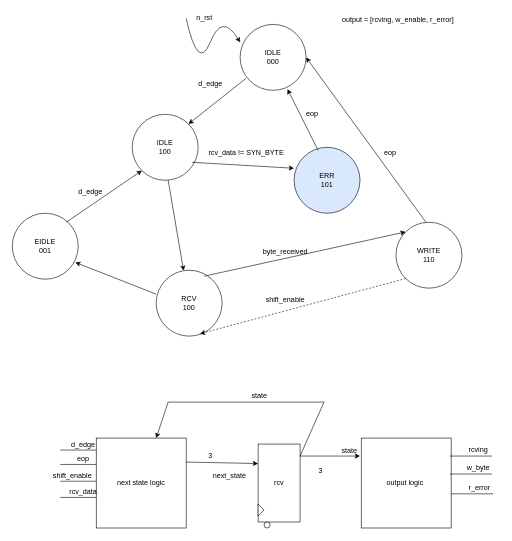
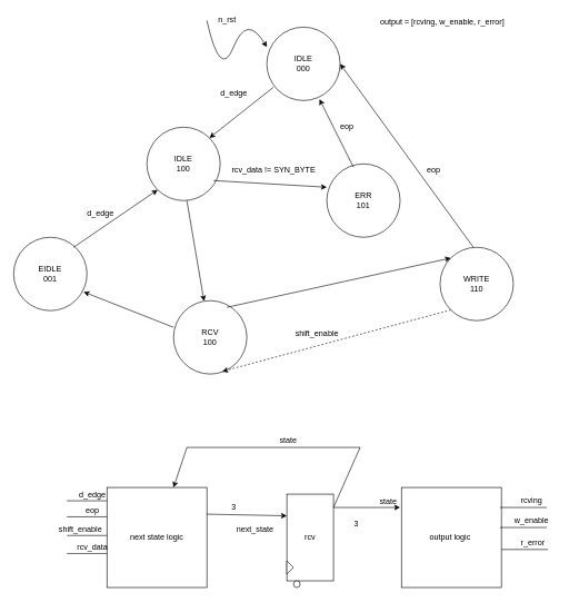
- <mxCell id="6" value="ERR&lt;br&gt;101" style="ellipse;whiteSpace=wrap;html=1;aspect=fixed;fillColor=#dae8fc;" vertex="1" parent="1"><mxGeometry x="490" y="245" width="110" height="110" as="geometry" /></mxCell>
+ <mxCell id="6" value="ERR&lt;br&gt;101" style="ellipse;whiteSpace=wrap;html=1;aspect=fixed;" vertex="1" parent="1"><mxGeometry x="490" y="245" width="110" height="110" as="geometry" /></mxCell>
- <mxCell id="18" value="byte_received" style="text;html=1;align=center;verticalAlign=middle;resizable=0;points=[];autosize=1;" vertex="1" parent="1"><mxGeometry x="430" y="410" width="90" height="20" as="geometry" /></mxCell>
- <mxCell id="45" value="w_byte" style="text;html=1;align=center;verticalAlign=middle;resizable=0;points=[];autosize=1;" vertex="1" parent="1"><mxGeometry x="762" y="770" width="70" height="20" as="geometry" /></mxCell>
+ <mxCell id="45" value="w_enable" style="text;html=1;align=center;verticalAlign=middle;resizable=0;points=[];autosize=1;" vertex="1" parent="1"><mxGeometry x="762" y="770" width="70" height="20" as="geometry" /></mxCell>
